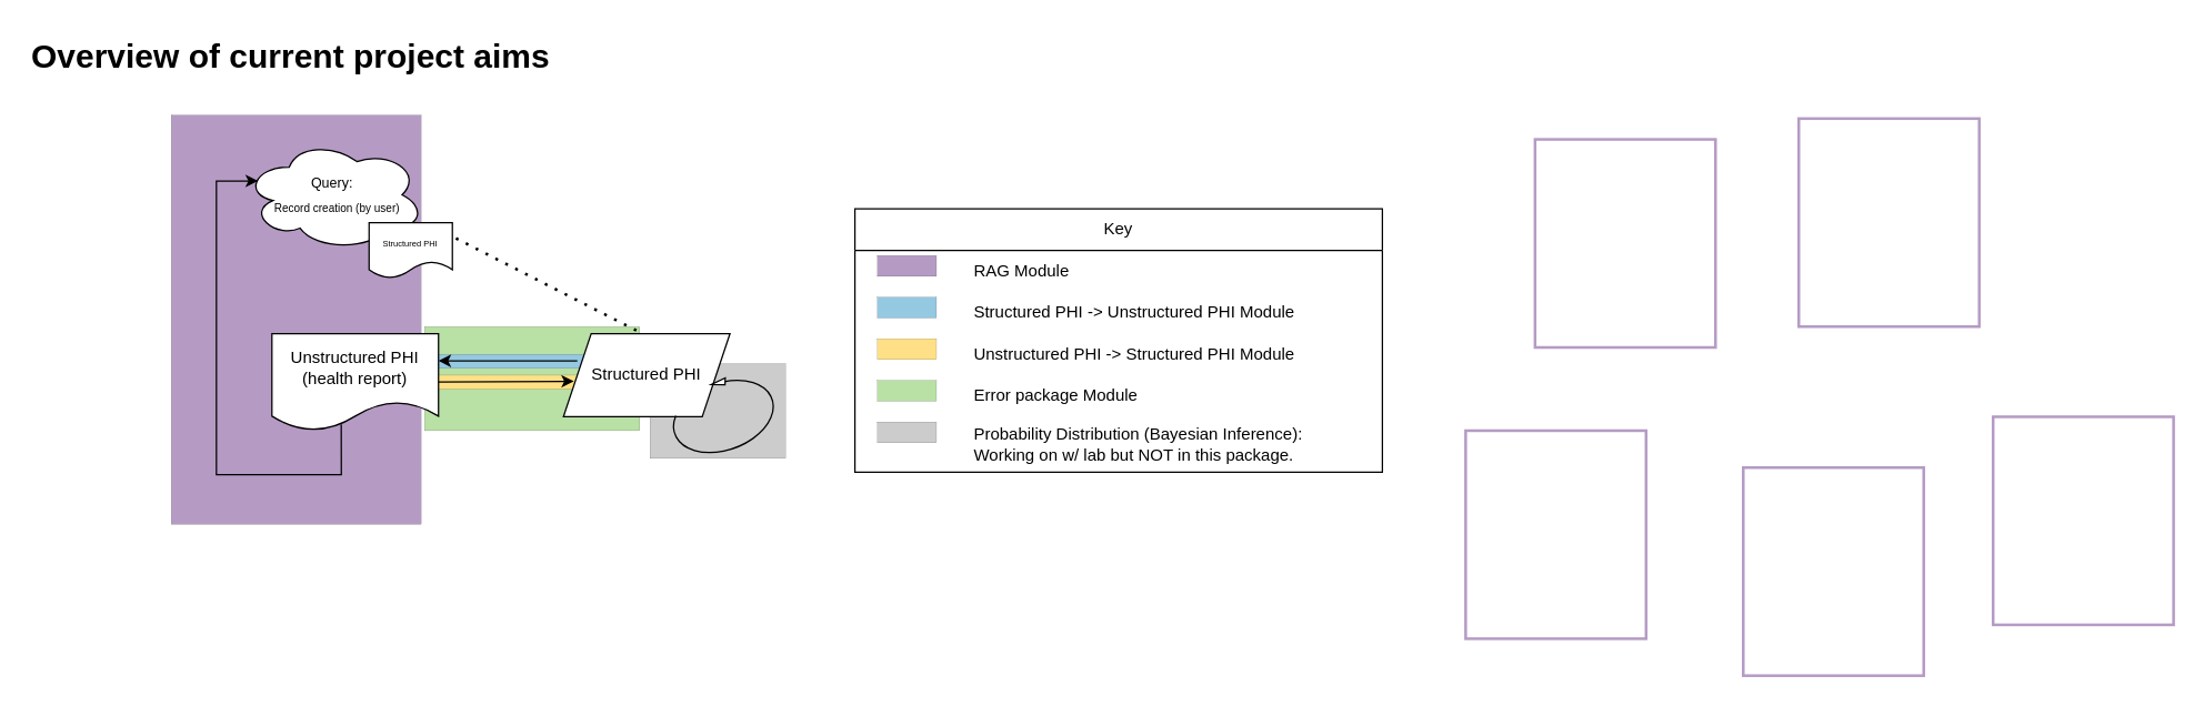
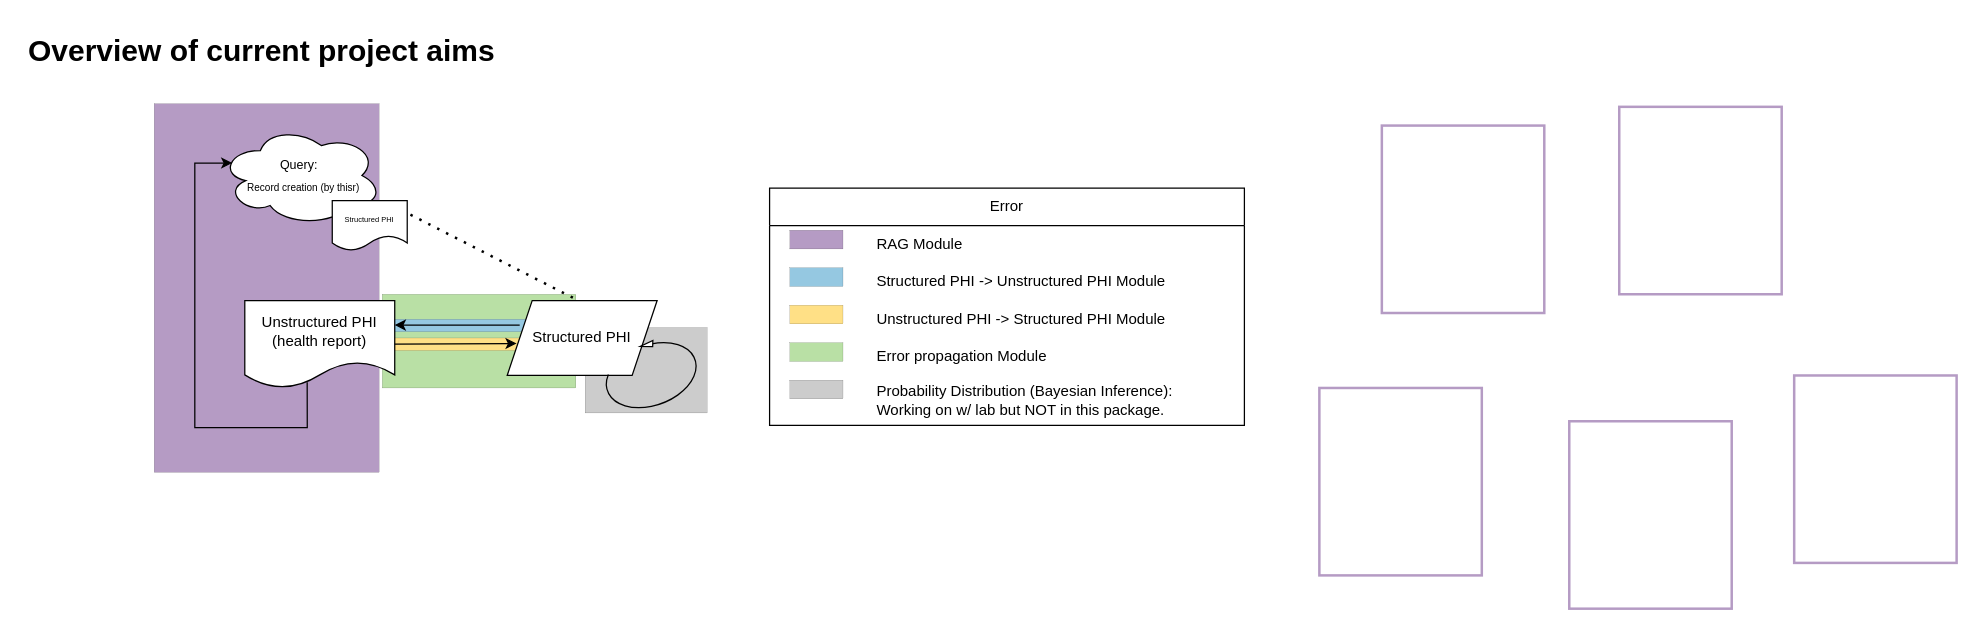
- <mxCell id="8" value="&lt;span style=&quot;font-size: 10px; background-color: transparent; color: light-dark(rgb(0, 0, 0), rgb(255, 255, 255));&quot;&gt;Query:&amp;nbsp;&lt;br&gt;&lt;/span&gt;&lt;span style=&quot;background-color: transparent; color: light-dark(rgb(0, 0, 0), rgb(255, 255, 255));&quot;&gt;&lt;font style=&quot;font-size: 8px;&quot;&gt;&lt;font style=&quot;&quot;&gt;&amp;nbsp; &amp;nbsp; Record creation (by&lt;/font&gt;&lt;font style=&quot;&quot;&gt;&lt;font style=&quot;&quot;&gt; use&lt;/font&gt;&lt;font style=&quot;&quot;&gt;r)&lt;/font&gt;&lt;/font&gt;&lt;/font&gt;&lt;/span&gt;&lt;span style=&quot;background-color: transparent; color: light-dark(rgb(0, 0, 0), rgb(255, 255, 255));&quot;&gt;&lt;font size=&quot;3&quot;&gt;&amp;nbsp;&lt;/font&gt;&lt;/span&gt;" style="ellipse;shape=cloud;whiteSpace=wrap;html=1;" parent="1" vertex="1"><mxGeometry x="175" y="100" width="130" height="80" as="geometry" /></mxCell>
+ <mxCell id="8" value="&lt;span style=&quot;font-size: 10px; background-color: transparent; color: light-dark(rgb(0, 0, 0), rgb(255, 255, 255));&quot;&gt;Query:&amp;nbsp;&lt;br&gt;&lt;/span&gt;&lt;span style=&quot;background-color: transparent; color: light-dark(rgb(0, 0, 0), rgb(255, 255, 255));&quot;&gt;&lt;font style=&quot;font-size: 8px;&quot;&gt;&lt;font style=&quot;&quot;&gt;&amp;nbsp; &amp;nbsp; Record creation (by&lt;/font&gt;&lt;font style=&quot;&quot;&gt;&lt;font style=&quot;&quot;&gt; this&lt;/font&gt;&lt;font style=&quot;&quot;&gt;r)&lt;/font&gt;&lt;/font&gt;&lt;/font&gt;&lt;/span&gt;&lt;span style=&quot;background-color: transparent; color: light-dark(rgb(0, 0, 0), rgb(255, 255, 255));&quot;&gt;&lt;font size=&quot;3&quot;&gt;&amp;nbsp;&lt;/font&gt;&lt;/span&gt;" style="ellipse;shape=cloud;whiteSpace=wrap;html=1;" parent="1" vertex="1"><mxGeometry x="175" y="100" width="130" height="80" as="geometry" /></mxCell>
- <mxCell id="19" value="Key" style="swimlane;fontStyle=0;childLayout=stackLayout;horizontal=1;startSize=30;horizontalStack=0;resizeParent=1;resizeParentMax=0;resizeLast=0;collapsible=1;marginBottom=0;whiteSpace=wrap;html=1;movable=1;resizable=1;rotatable=1;deletable=1;editable=1;locked=0;connectable=1;" vertex="1" parent="18"><mxGeometry width="380" height="190" as="geometry" /></mxCell>
+ <mxCell id="19" value="Error" style="swimlane;fontStyle=0;childLayout=stackLayout;horizontal=1;startSize=30;horizontalStack=0;resizeParent=1;resizeParentMax=0;resizeLast=0;collapsible=1;marginBottom=0;whiteSpace=wrap;html=1;movable=1;resizable=1;rotatable=1;deletable=1;editable=1;locked=0;connectable=1;" vertex="1" parent="18"><mxGeometry width="380" height="190" as="geometry" /></mxCell>
- <mxCell id="23" value="&lt;span style=&quot;white-space: pre;&quot;&gt;&#09;&lt;/span&gt;&lt;span style=&quot;white-space: pre;&quot;&gt;&#09;&lt;/span&gt;&lt;span style=&quot;white-space: pre;&quot;&gt;&#09;&lt;/span&gt;Error package Module" style="text;strokeColor=none;fillColor=none;align=left;verticalAlign=middle;spacingLeft=4;spacingRight=4;overflow=hidden;points=[[0,0.5],[1,0.5]];portConstraint=eastwest;rotatable=1;whiteSpace=wrap;html=1;movable=1;resizable=1;deletable=1;editable=1;locked=0;connectable=1;" vertex="1" parent="19"><mxGeometry y="120" width="380" height="30" as="geometry" /></mxCell>
+ <mxCell id="23" value="&lt;span style=&quot;white-space: pre;&quot;&gt;&#09;&lt;/span&gt;&lt;span style=&quot;white-space: pre;&quot;&gt;&#09;&lt;/span&gt;&lt;span style=&quot;white-space: pre;&quot;&gt;&#09;&lt;/span&gt;Error propagation Module" style="text;strokeColor=none;fillColor=none;align=left;verticalAlign=middle;spacingLeft=4;spacingRight=4;overflow=hidden;points=[[0,0.5],[1,0.5]];portConstraint=eastwest;rotatable=1;whiteSpace=wrap;html=1;movable=1;resizable=1;deletable=1;editable=1;locked=0;connectable=1;" vertex="1" parent="19"><mxGeometry y="120" width="380" height="30" as="geometry" /></mxCell>
